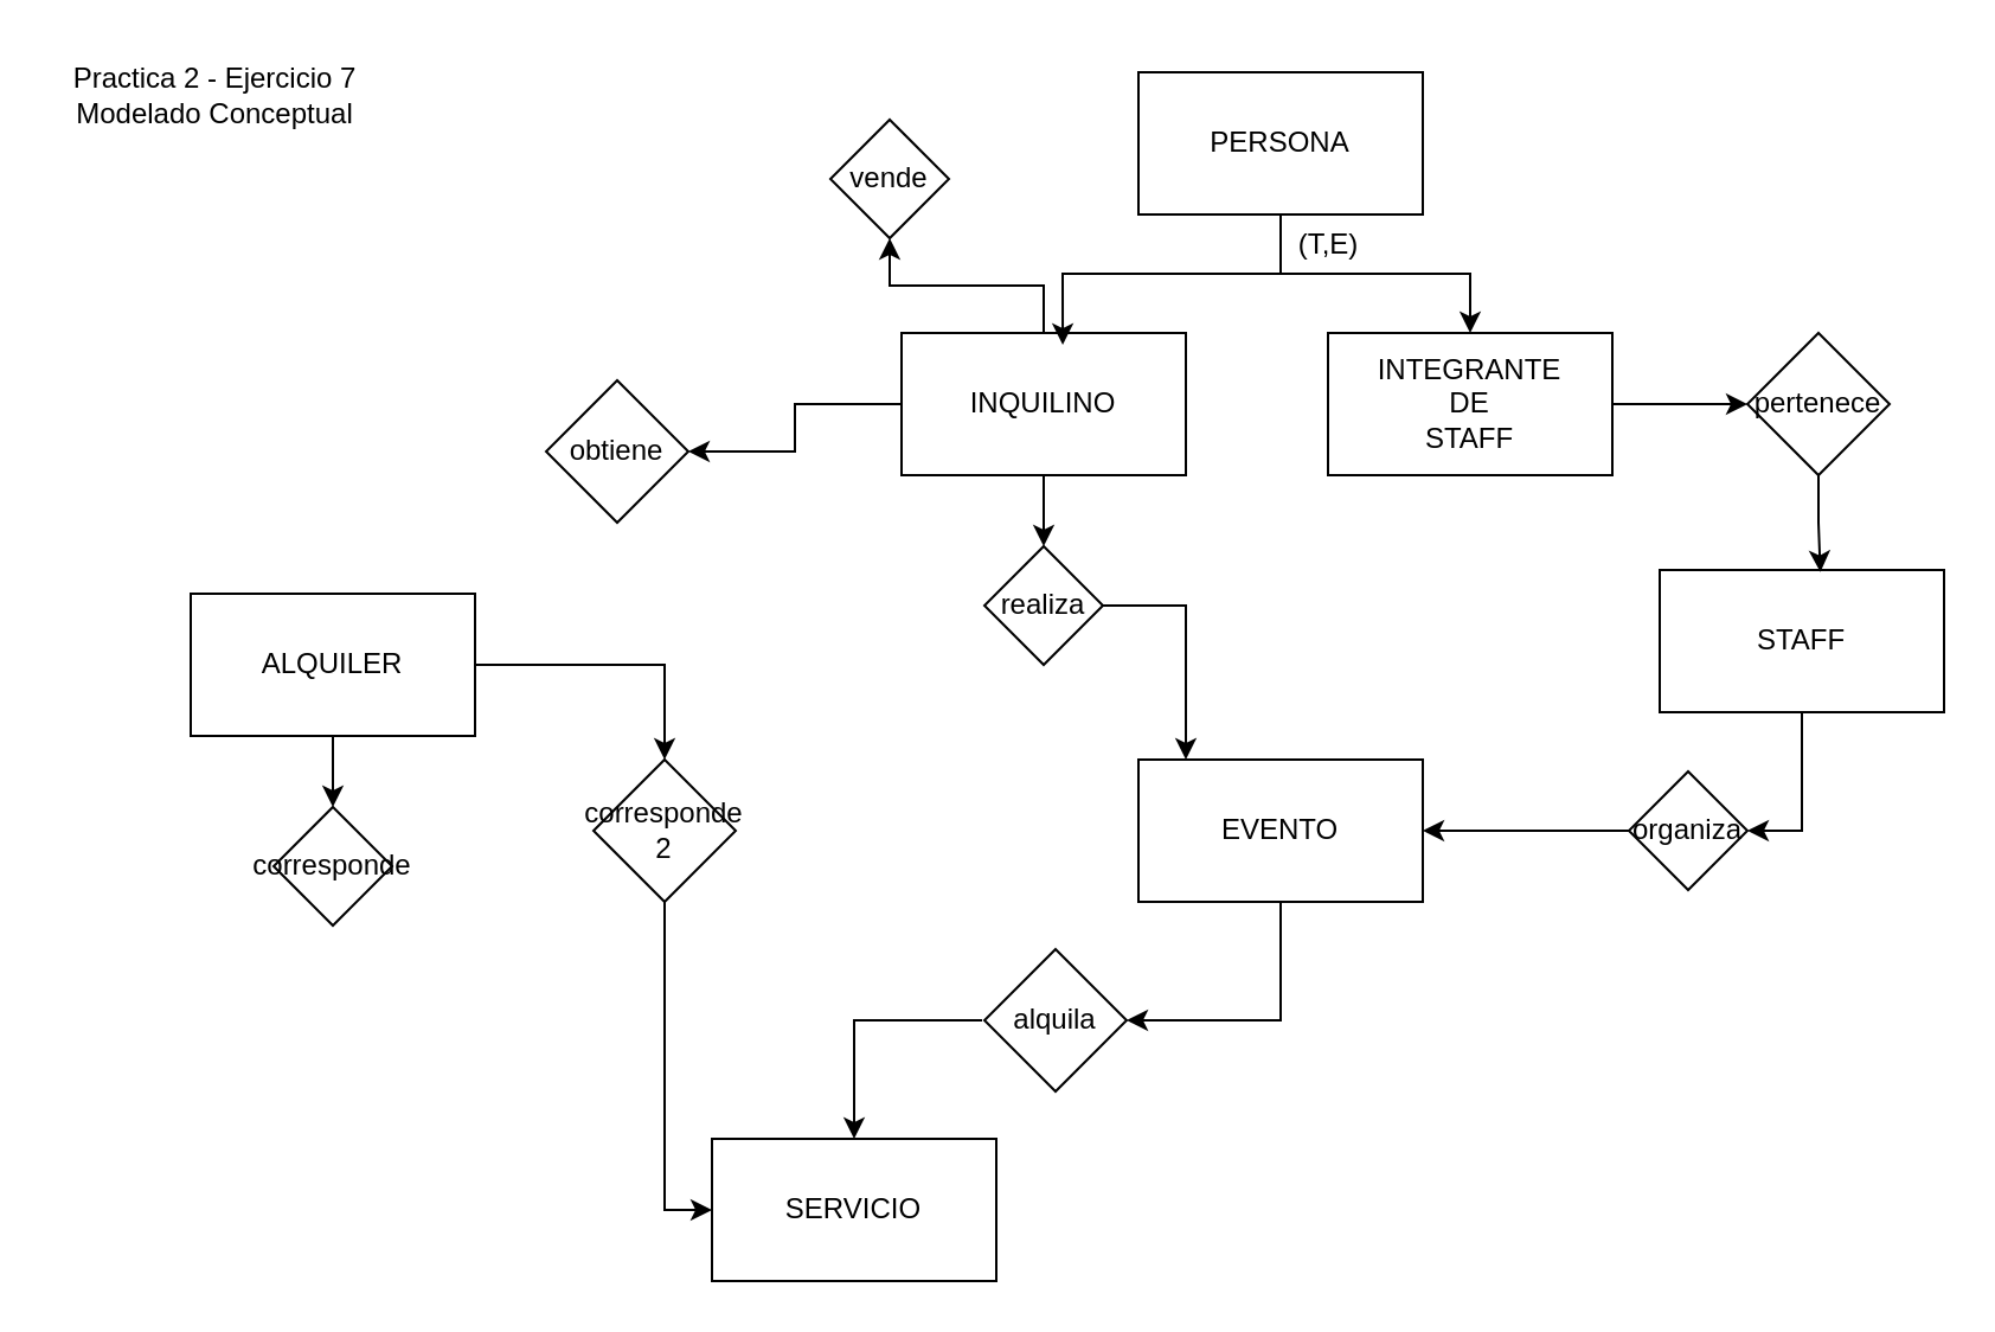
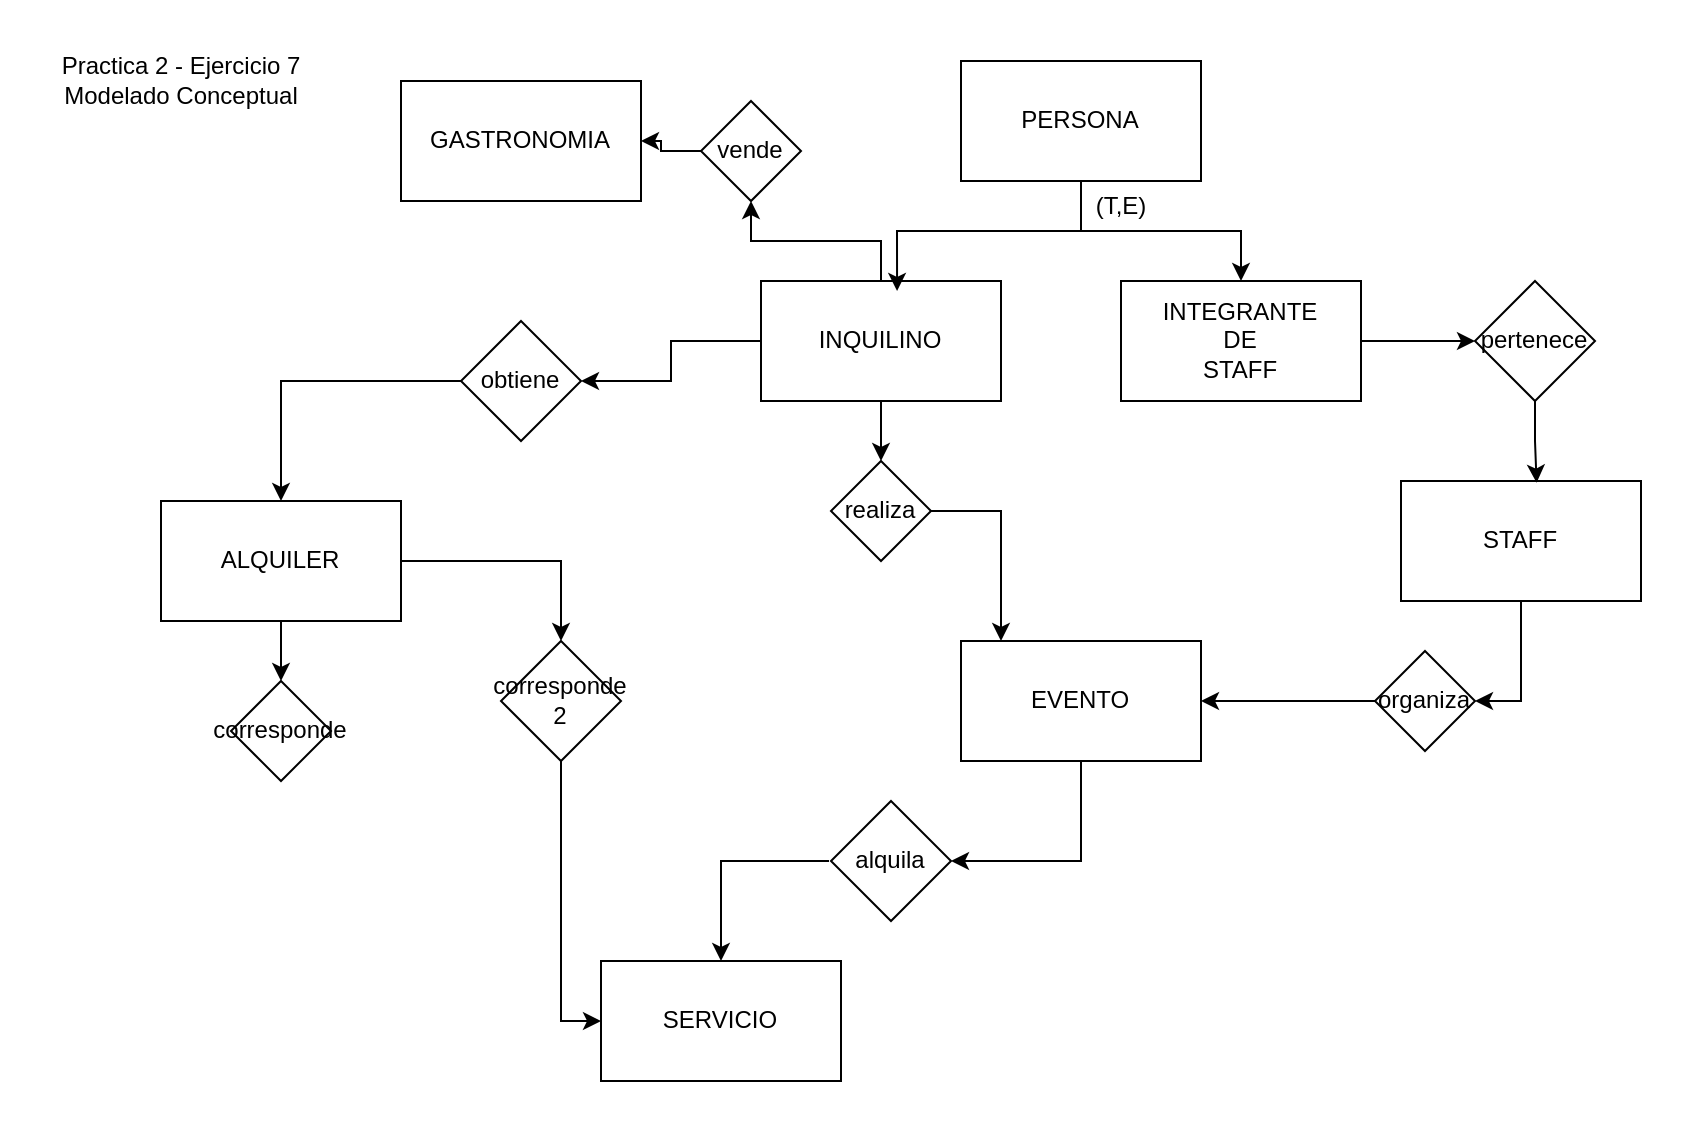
+ <mxCell id="25" value="GASTRONOMIA" style="whiteSpace=wrap;html=1;" parent="1" vertex="1"><mxGeometry x="200" y="40" width="120" height="60" as="geometry" /></mxCell>
+ <mxCell id="26" value="" style="edgeStyle=orthogonalEdgeStyle;rounded=0;orthogonalLoop=1;jettySize=auto;html=1;" parent="1" source="27" target="25" edge="1"><mxGeometry relative="1" as="geometry" /></mxCell>
+ <mxCell id="20" style="edgeStyle=orthogonalEdgeStyle;rounded=0;orthogonalLoop=1;jettySize=auto;html=1;entryX=0.5;entryY=0;entryDx=0;entryDy=0;" parent="1" source="21" target="14" edge="1"><mxGeometry relative="1" as="geometry" /></mxCell>
